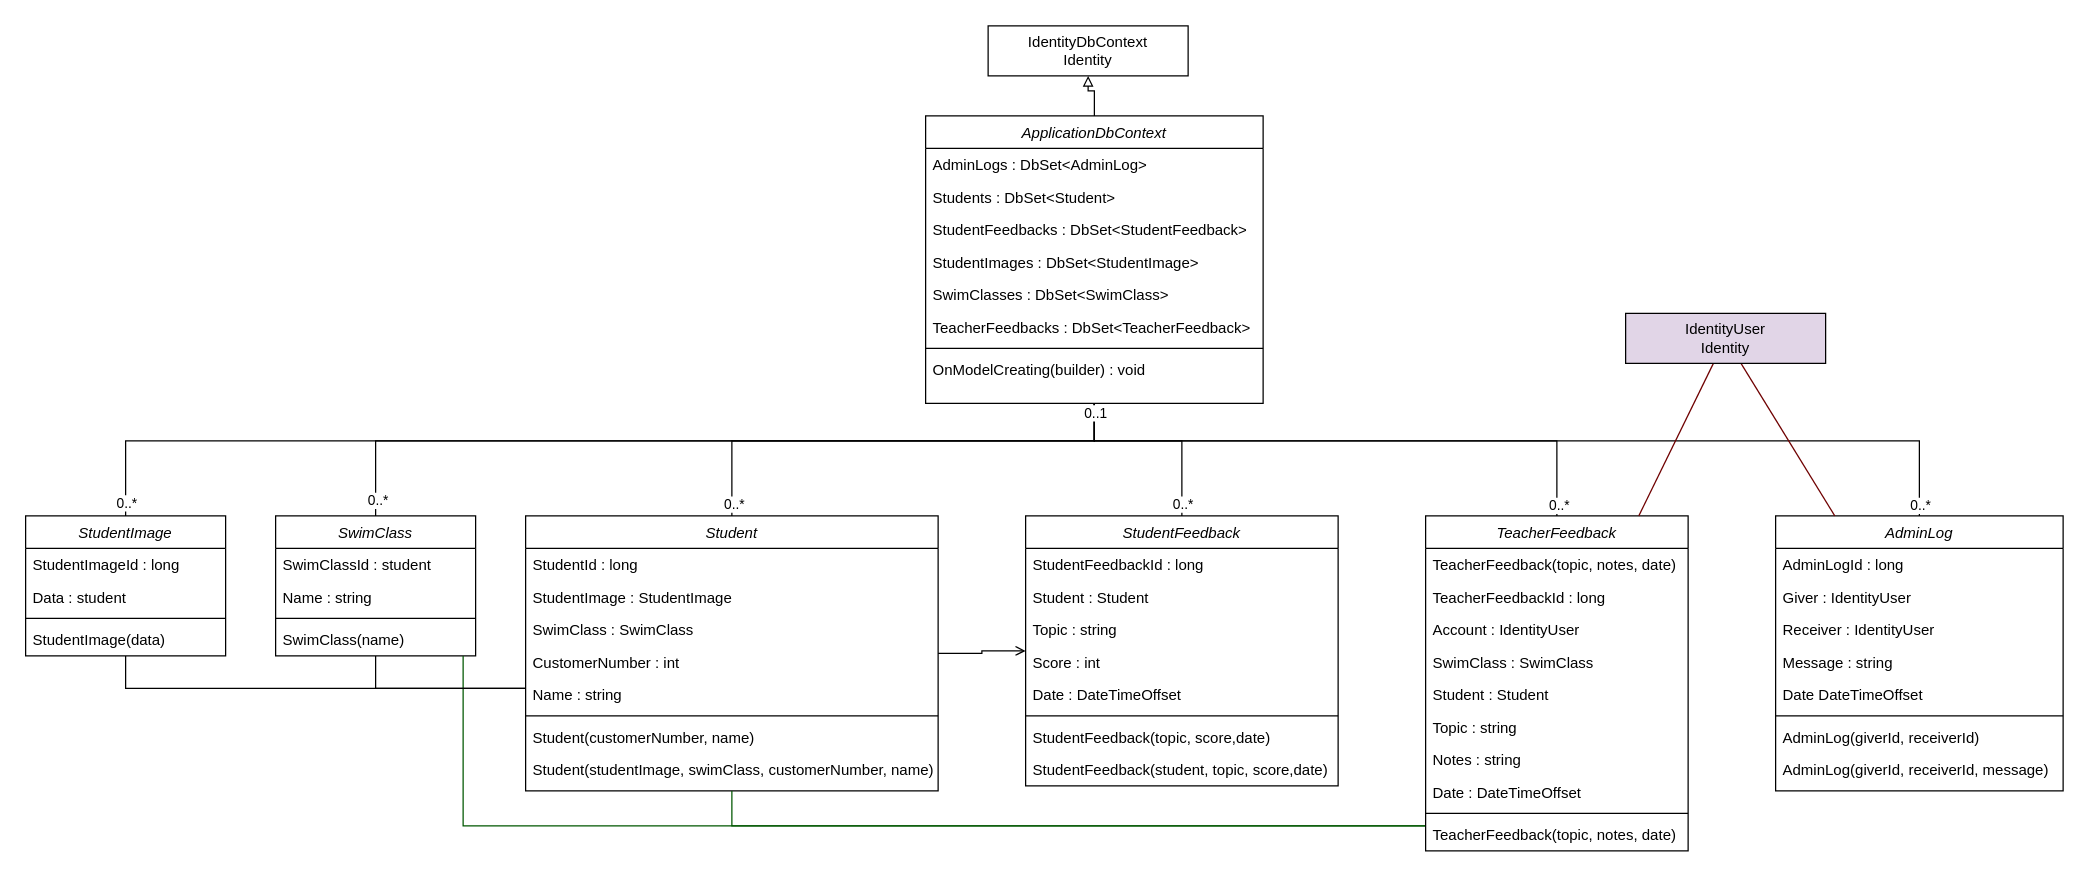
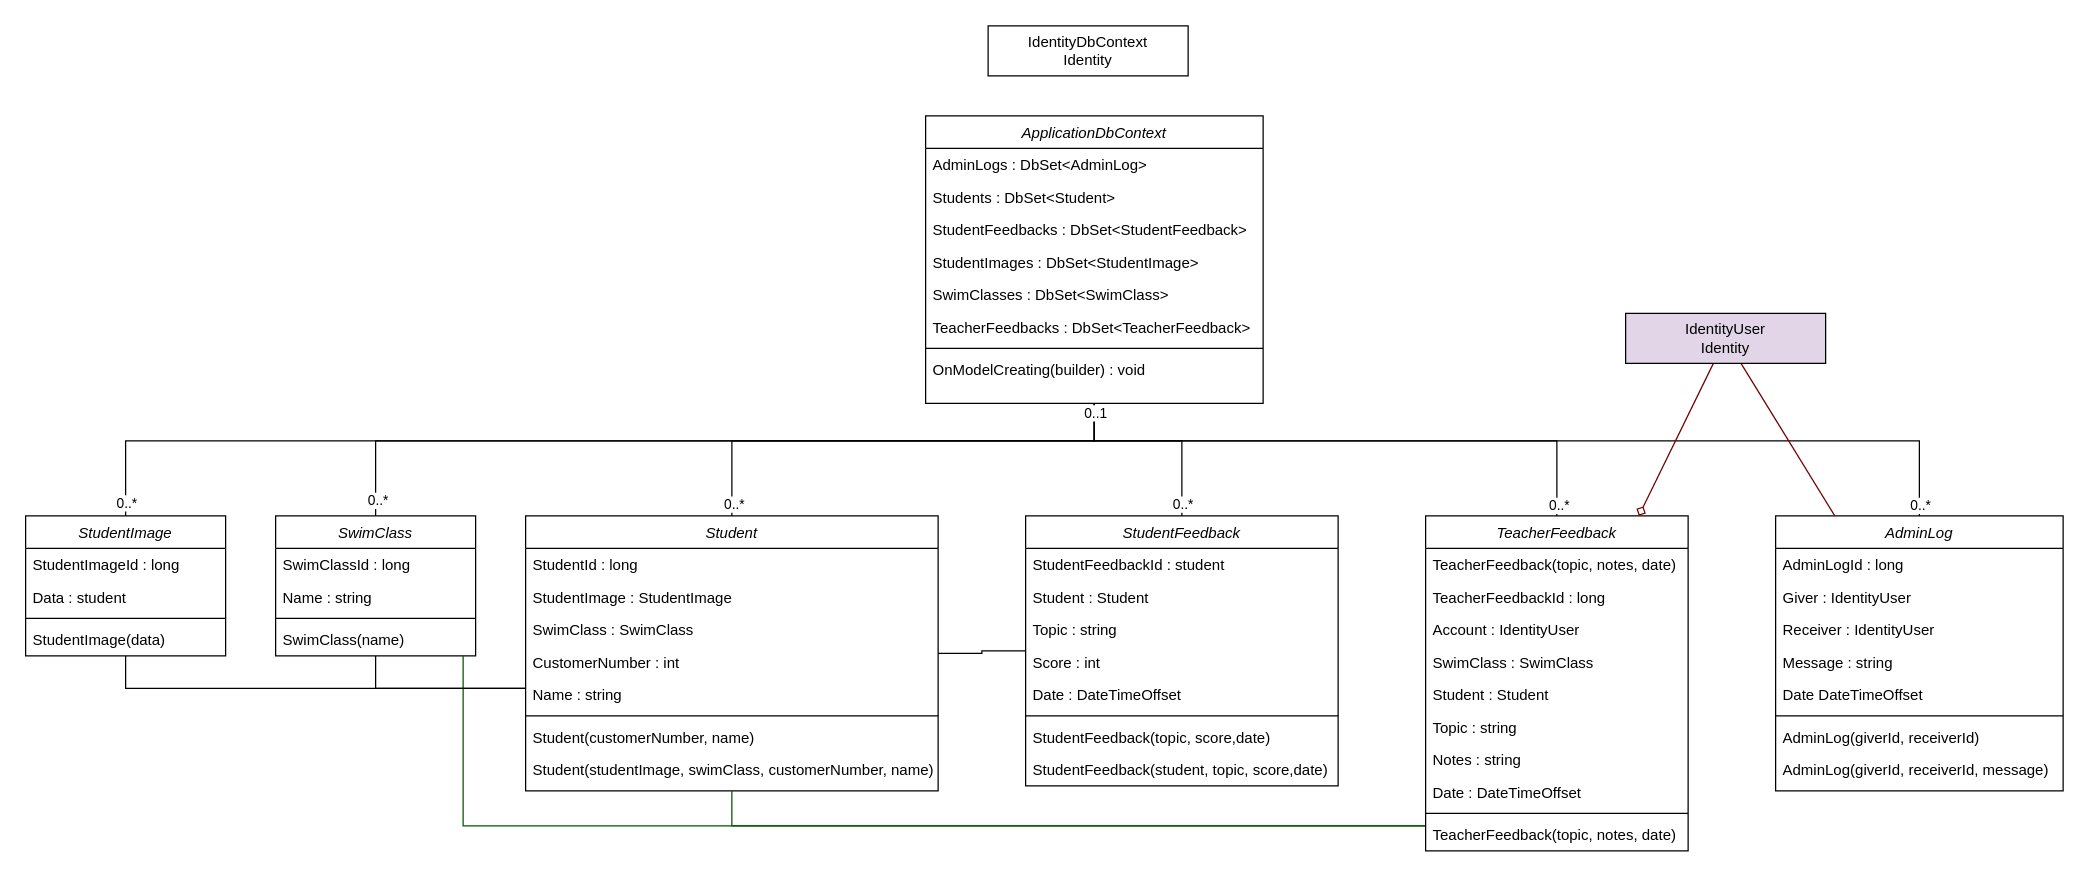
- <mxCell id="52" style="edgeStyle=orthogonalEdgeStyle;rounded=0;orthogonalLoop=1;jettySize=auto;html=1;endArrow=block;endFill=0;" edge="1" parent="1" source="53" target="81"><mxGeometry relative="1" as="geometry" /></mxCell>
- <mxCell id="78" style="rounded=0;orthogonalLoop=1;jettySize=auto;html=1;endArrow=none;endFill=0;fillColor=#a20025;strokeColor=#6F0000;" edge="1" parent="1" source="80" target="41"><mxGeometry relative="1" as="geometry" /></mxCell>
+ <mxCell id="78" style="rounded=0;orthogonalLoop=1;jettySize=auto;html=1;endArrow=diamond;endFill=0;fillColor=#a20025;strokeColor=#6F0000;" edge="1" parent="1" source="80" target="41"><mxGeometry relative="1" as="geometry" /></mxCell>
- <mxCell id="35" value="SwimClassId : student" style="text;align=left;verticalAlign=top;spacingLeft=4;spacingRight=4;overflow=hidden;rotatable=0;points=[[0,0.5],[1,0.5]];portConstraint=eastwest;" parent="34" vertex="1"><mxGeometry y="26" width="160" height="26" as="geometry" /></mxCell>
+ <mxCell id="35" value="SwimClassId : long" style="text;align=left;verticalAlign=top;spacingLeft=4;spacingRight=4;overflow=hidden;rotatable=0;points=[[0,0.5],[1,0.5]];portConstraint=eastwest;" parent="34" vertex="1"><mxGeometry y="26" width="160" height="26" as="geometry" /></mxCell>
- <mxCell id="21" value="StudentFeedbackId : long" style="text;align=left;verticalAlign=top;spacingLeft=4;spacingRight=4;overflow=hidden;rotatable=0;points=[[0,0.5],[1,0.5]];portConstraint=eastwest;" parent="20" vertex="1"><mxGeometry y="26" width="250" height="26" as="geometry" /></mxCell>
+ <mxCell id="21" value="StudentFeedbackId : student" style="text;align=left;verticalAlign=top;spacingLeft=4;spacingRight=4;overflow=hidden;rotatable=0;points=[[0,0.5],[1,0.5]];portConstraint=eastwest;" parent="20" vertex="1"><mxGeometry y="26" width="250" height="26" as="geometry" /></mxCell>
- <mxCell id="77" value="" style="endArrow=open;html=1;rounded=0;edgeStyle=orthogonalEdgeStyle;" parent="1" source="11" target="20" edge="1"><mxGeometry width="50" height="50" relative="1" as="geometry"><mxPoint x="770" y="770" as="sourcePoint" /><mxPoint x="860" y="770" as="targetPoint" /></mxGeometry></mxCell>
+ <mxCell id="77" value="" style="endArrow=none;html=1;rounded=0;edgeStyle=orthogonalEdgeStyle;" parent="1" source="11" target="20" edge="1"><mxGeometry width="50" height="50" relative="1" as="geometry"><mxPoint x="770" y="770" as="sourcePoint" /><mxPoint x="860" y="770" as="targetPoint" /></mxGeometry></mxCell>
